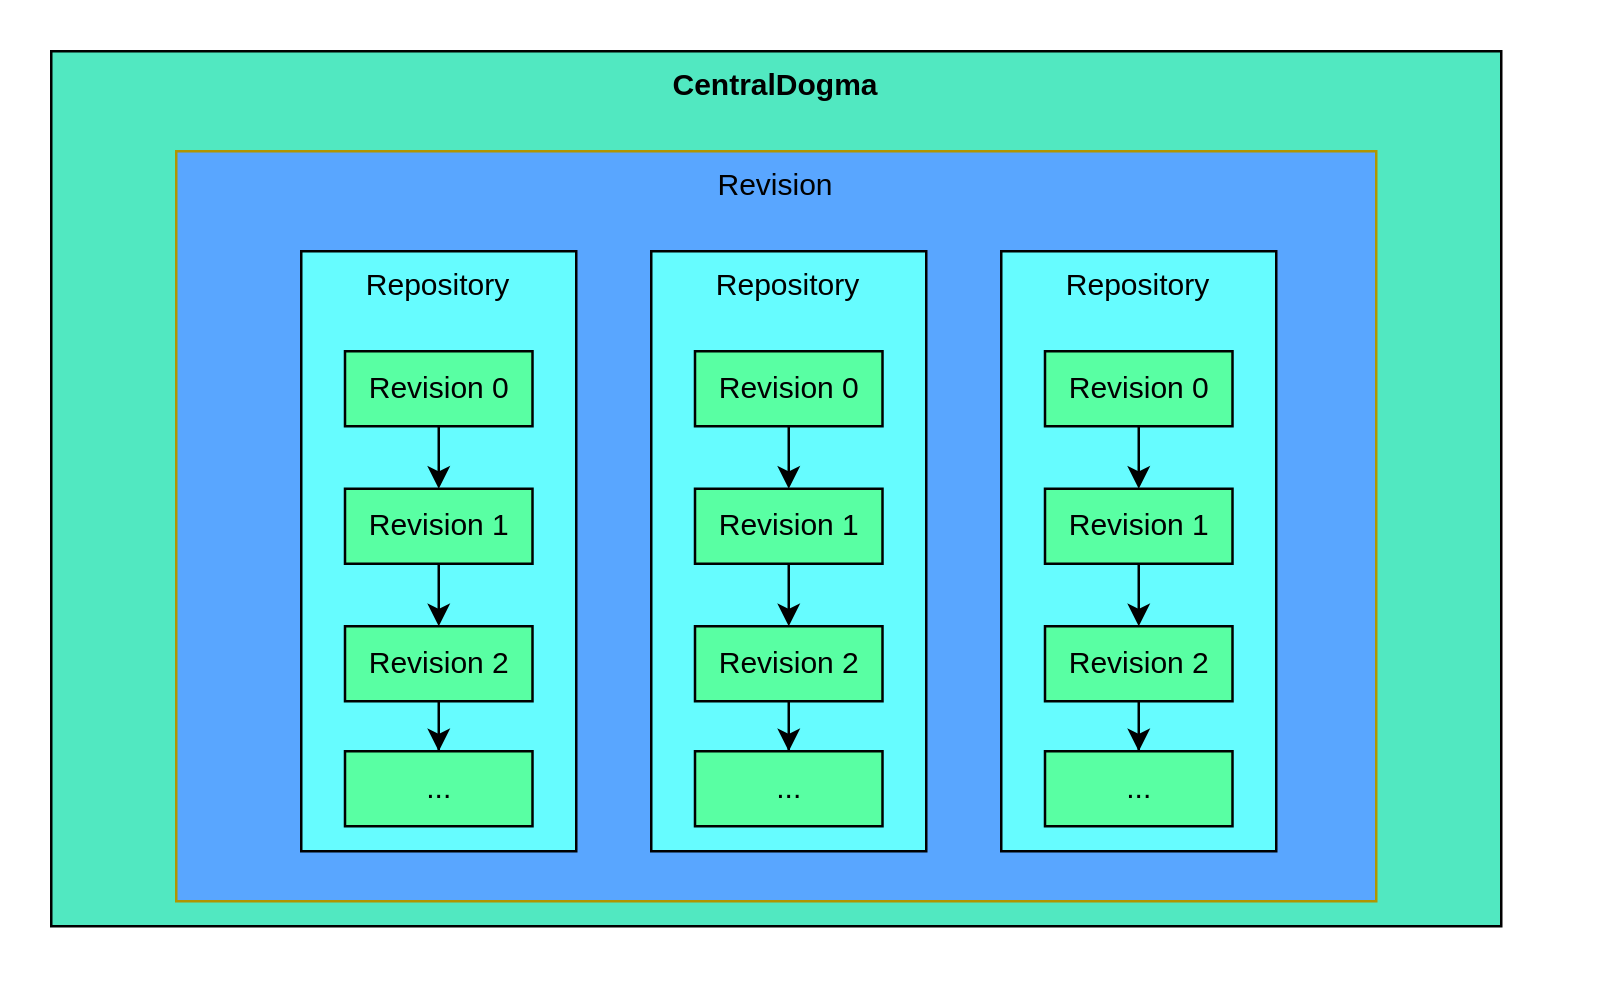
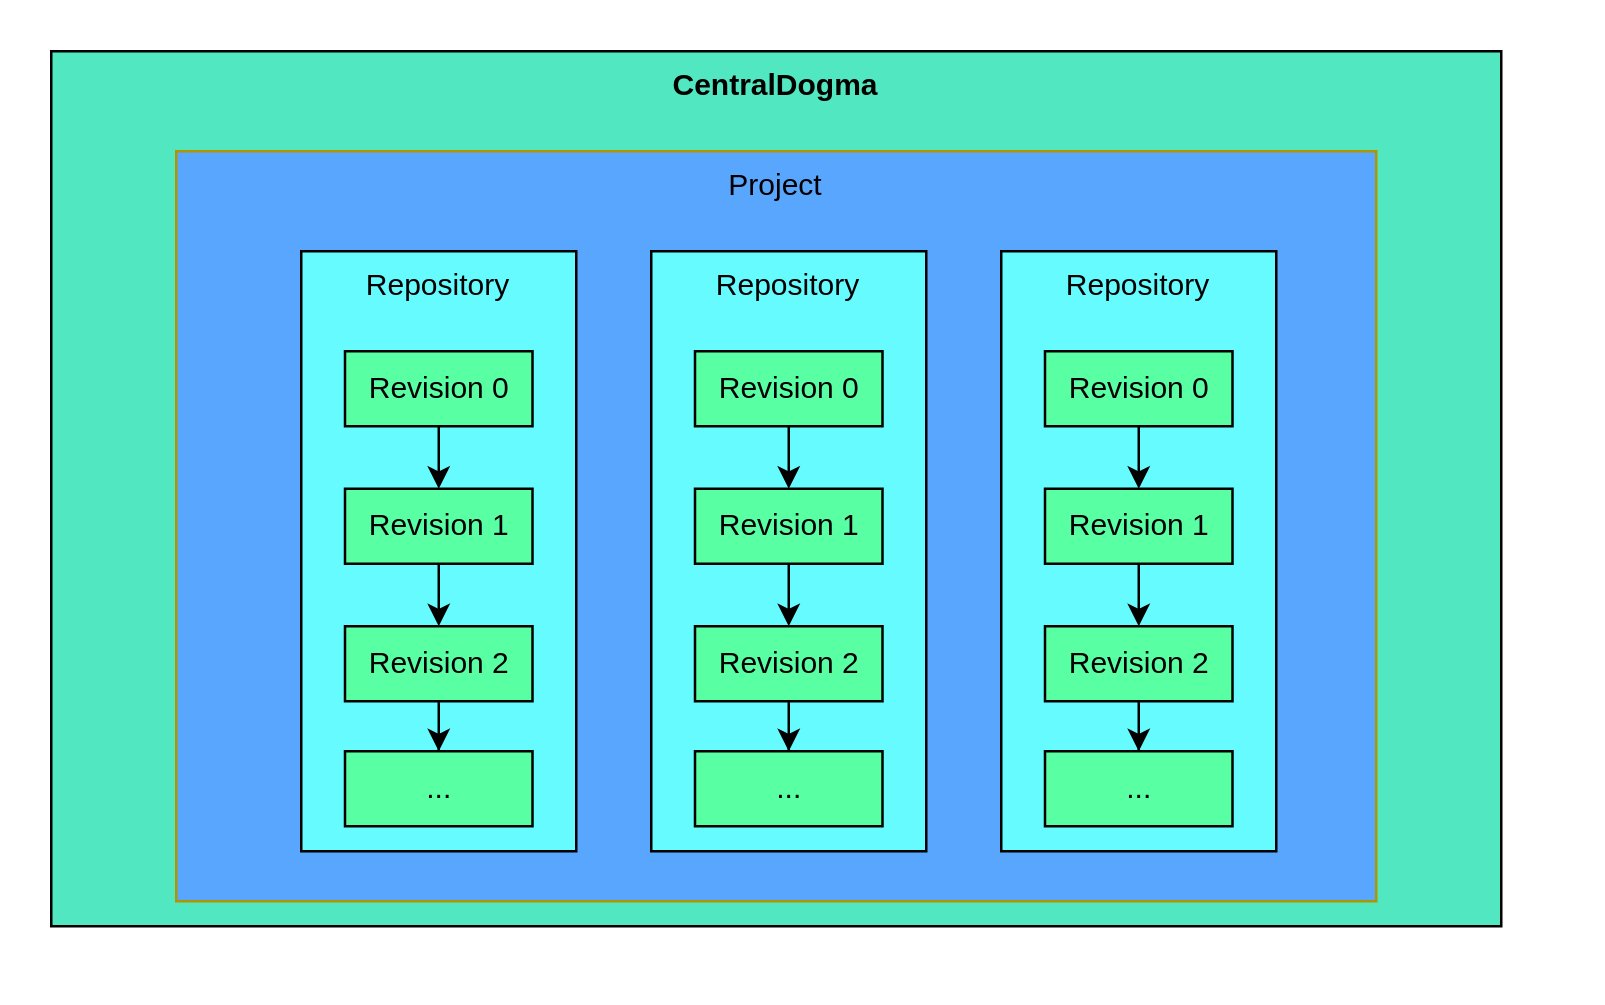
- <mxCell id="4" value="Revision" style="rounded=0;whiteSpace=wrap;html=1;verticalAlign=top;fillColor=#59A6FF;fontColor=#000000;strokeColor=#B09500;" vertex="1" parent="3"><mxGeometry width="480" height="300" as="geometry" /></mxCell>
+ <mxCell id="4" value="Project" style="rounded=0;whiteSpace=wrap;html=1;verticalAlign=top;fillColor=#59A6FF;fontColor=#000000;strokeColor=#B09500;" vertex="1" parent="3"><mxGeometry width="480" height="300" as="geometry" /></mxCell>
